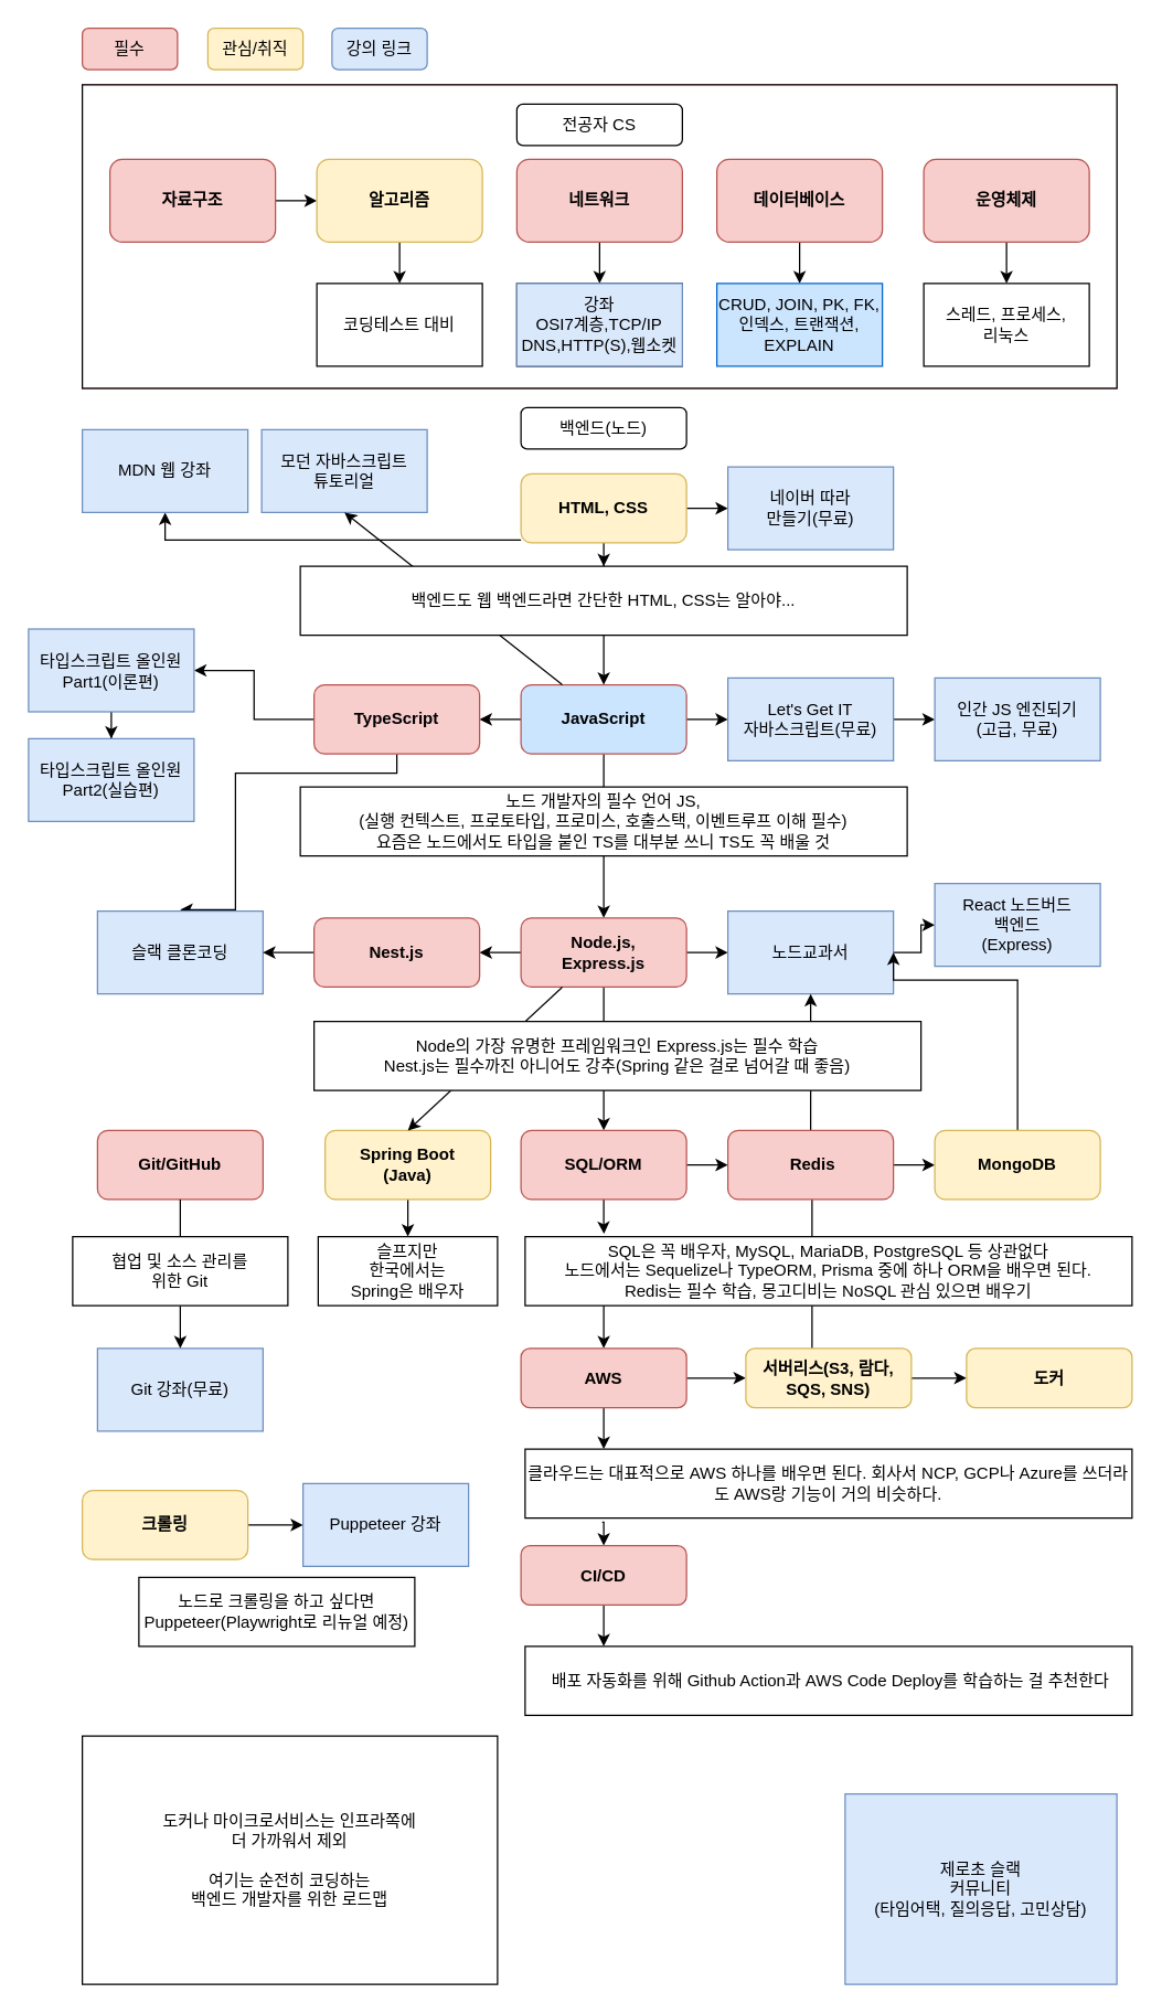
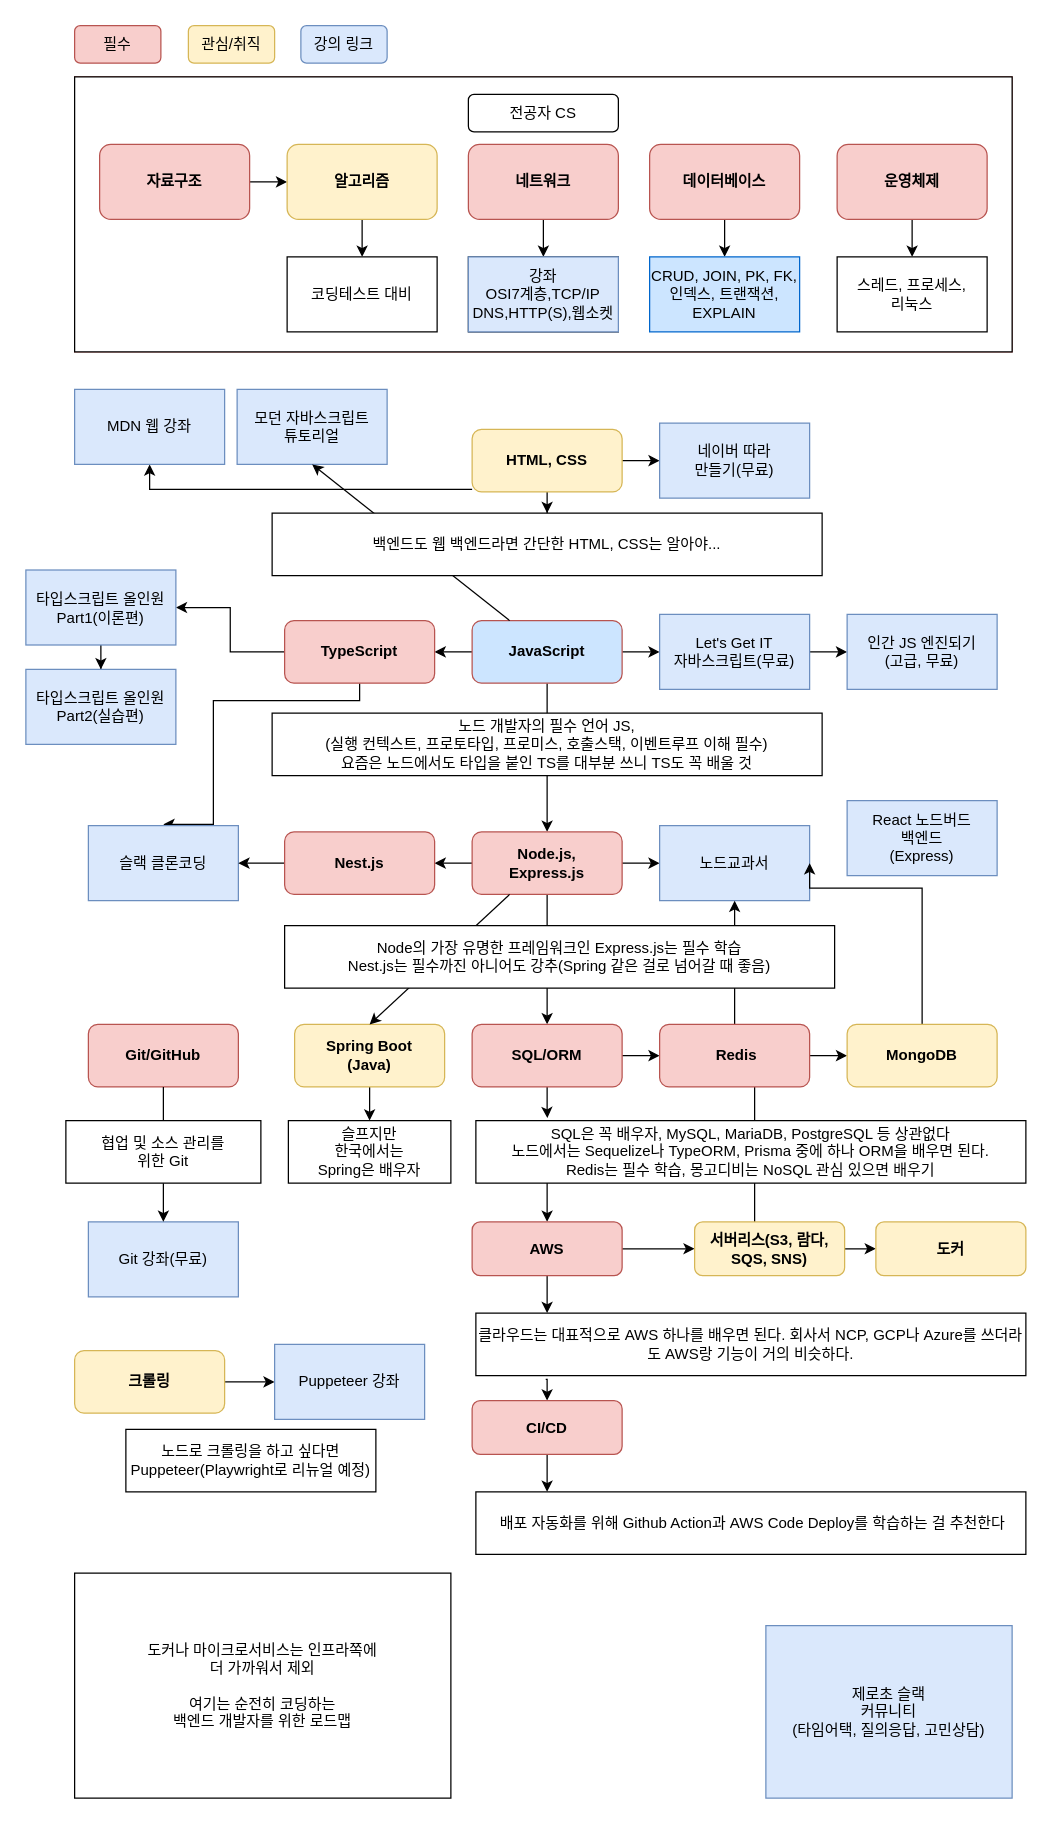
- <mxCell id="43" value="백엔드(노드)" style="rounded=1;whiteSpace=wrap;html=1;" parent="1" vertex="1"><mxGeometry x="377" y="295" width="120" height="30" as="geometry" /></mxCell>
- <mxCell id="54" value="" style="edgeStyle=orthogonalEdgeStyle;rounded=0;orthogonalLoop=1;jettySize=auto;html=1;entryX=0.5;entryY=0;entryDx=0;entryDy=0;" parent="1" source="58" target="26" edge="1"><mxGeometry relative="1" as="geometry"><mxPoint x="400" y="490" as="targetPoint" /></mxGeometry></mxCell>
- <mxCell id="35" value="" style="edgeStyle=orthogonalEdgeStyle;rounded=0;orthogonalLoop=1;jettySize=auto;html=1;" parent="1" source="36" target="90" edge="1"><mxGeometry relative="1" as="geometry" /></mxCell>
- <mxCell id="80" value="&lt;b&gt;서버리스(S3, 람다, SQS, SNS)&lt;/b&gt;" style="rounded=1;whiteSpace=wrap;html=1;fillColor=#fff2cc;strokeColor=#d6b656;" parent="1" vertex="1"><mxGeometry x="540" y="977" width="120" height="43" as="geometry" /></mxCell>
+ <mxCell id="80" value="&lt;b&gt;서버리스(S3, 람다, SQS, SNS)&lt;/b&gt;" style="rounded=1;whiteSpace=wrap;html=1;fillColor=#fff2cc;strokeColor=#d6b656;" parent="1" vertex="1"><mxGeometry x="555" y="977" width="120" height="43" as="geometry" /></mxCell>
